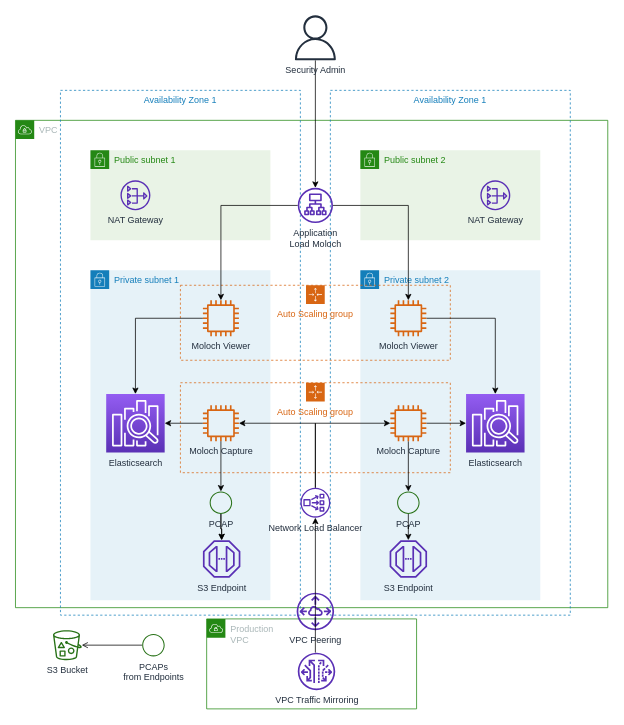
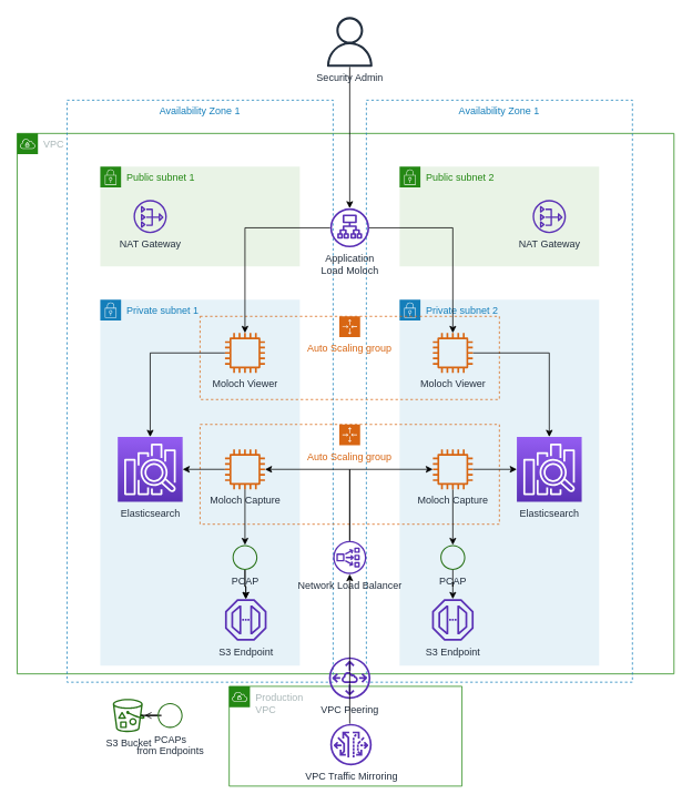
- <mxCell id="14" value="S3 Bucket" style="outlineConnect=0;fontColor=#232F3E;gradientColor=none;fillColor=#277116;strokeColor=none;dashed=0;verticalLabelPosition=bottom;verticalAlign=top;align=center;html=1;fontSize=12;fontStyle=0;aspect=fixed;pointerEvents=1;shape=mxgraph.aws4.bucket_with_objects;" parent="1" vertex="1"><mxGeometry x="70" y="840" width="38.46" height="40" as="geometry" /></mxCell>
+ <mxCell id="14" value="S3 Bucket" style="outlineConnect=0;fontColor=#232F3E;gradientColor=none;fillColor=#277116;strokeColor=none;dashed=0;verticalLabelPosition=bottom;verticalAlign=top;align=center;html=1;fontSize=12;fontStyle=0;aspect=fixed;pointerEvents=1;shape=mxgraph.aws4.bucket_with_objects;" parent="1" vertex="1"><mxGeometry x="135" y="840" width="38.46" height="40" as="geometry" /></mxCell>
